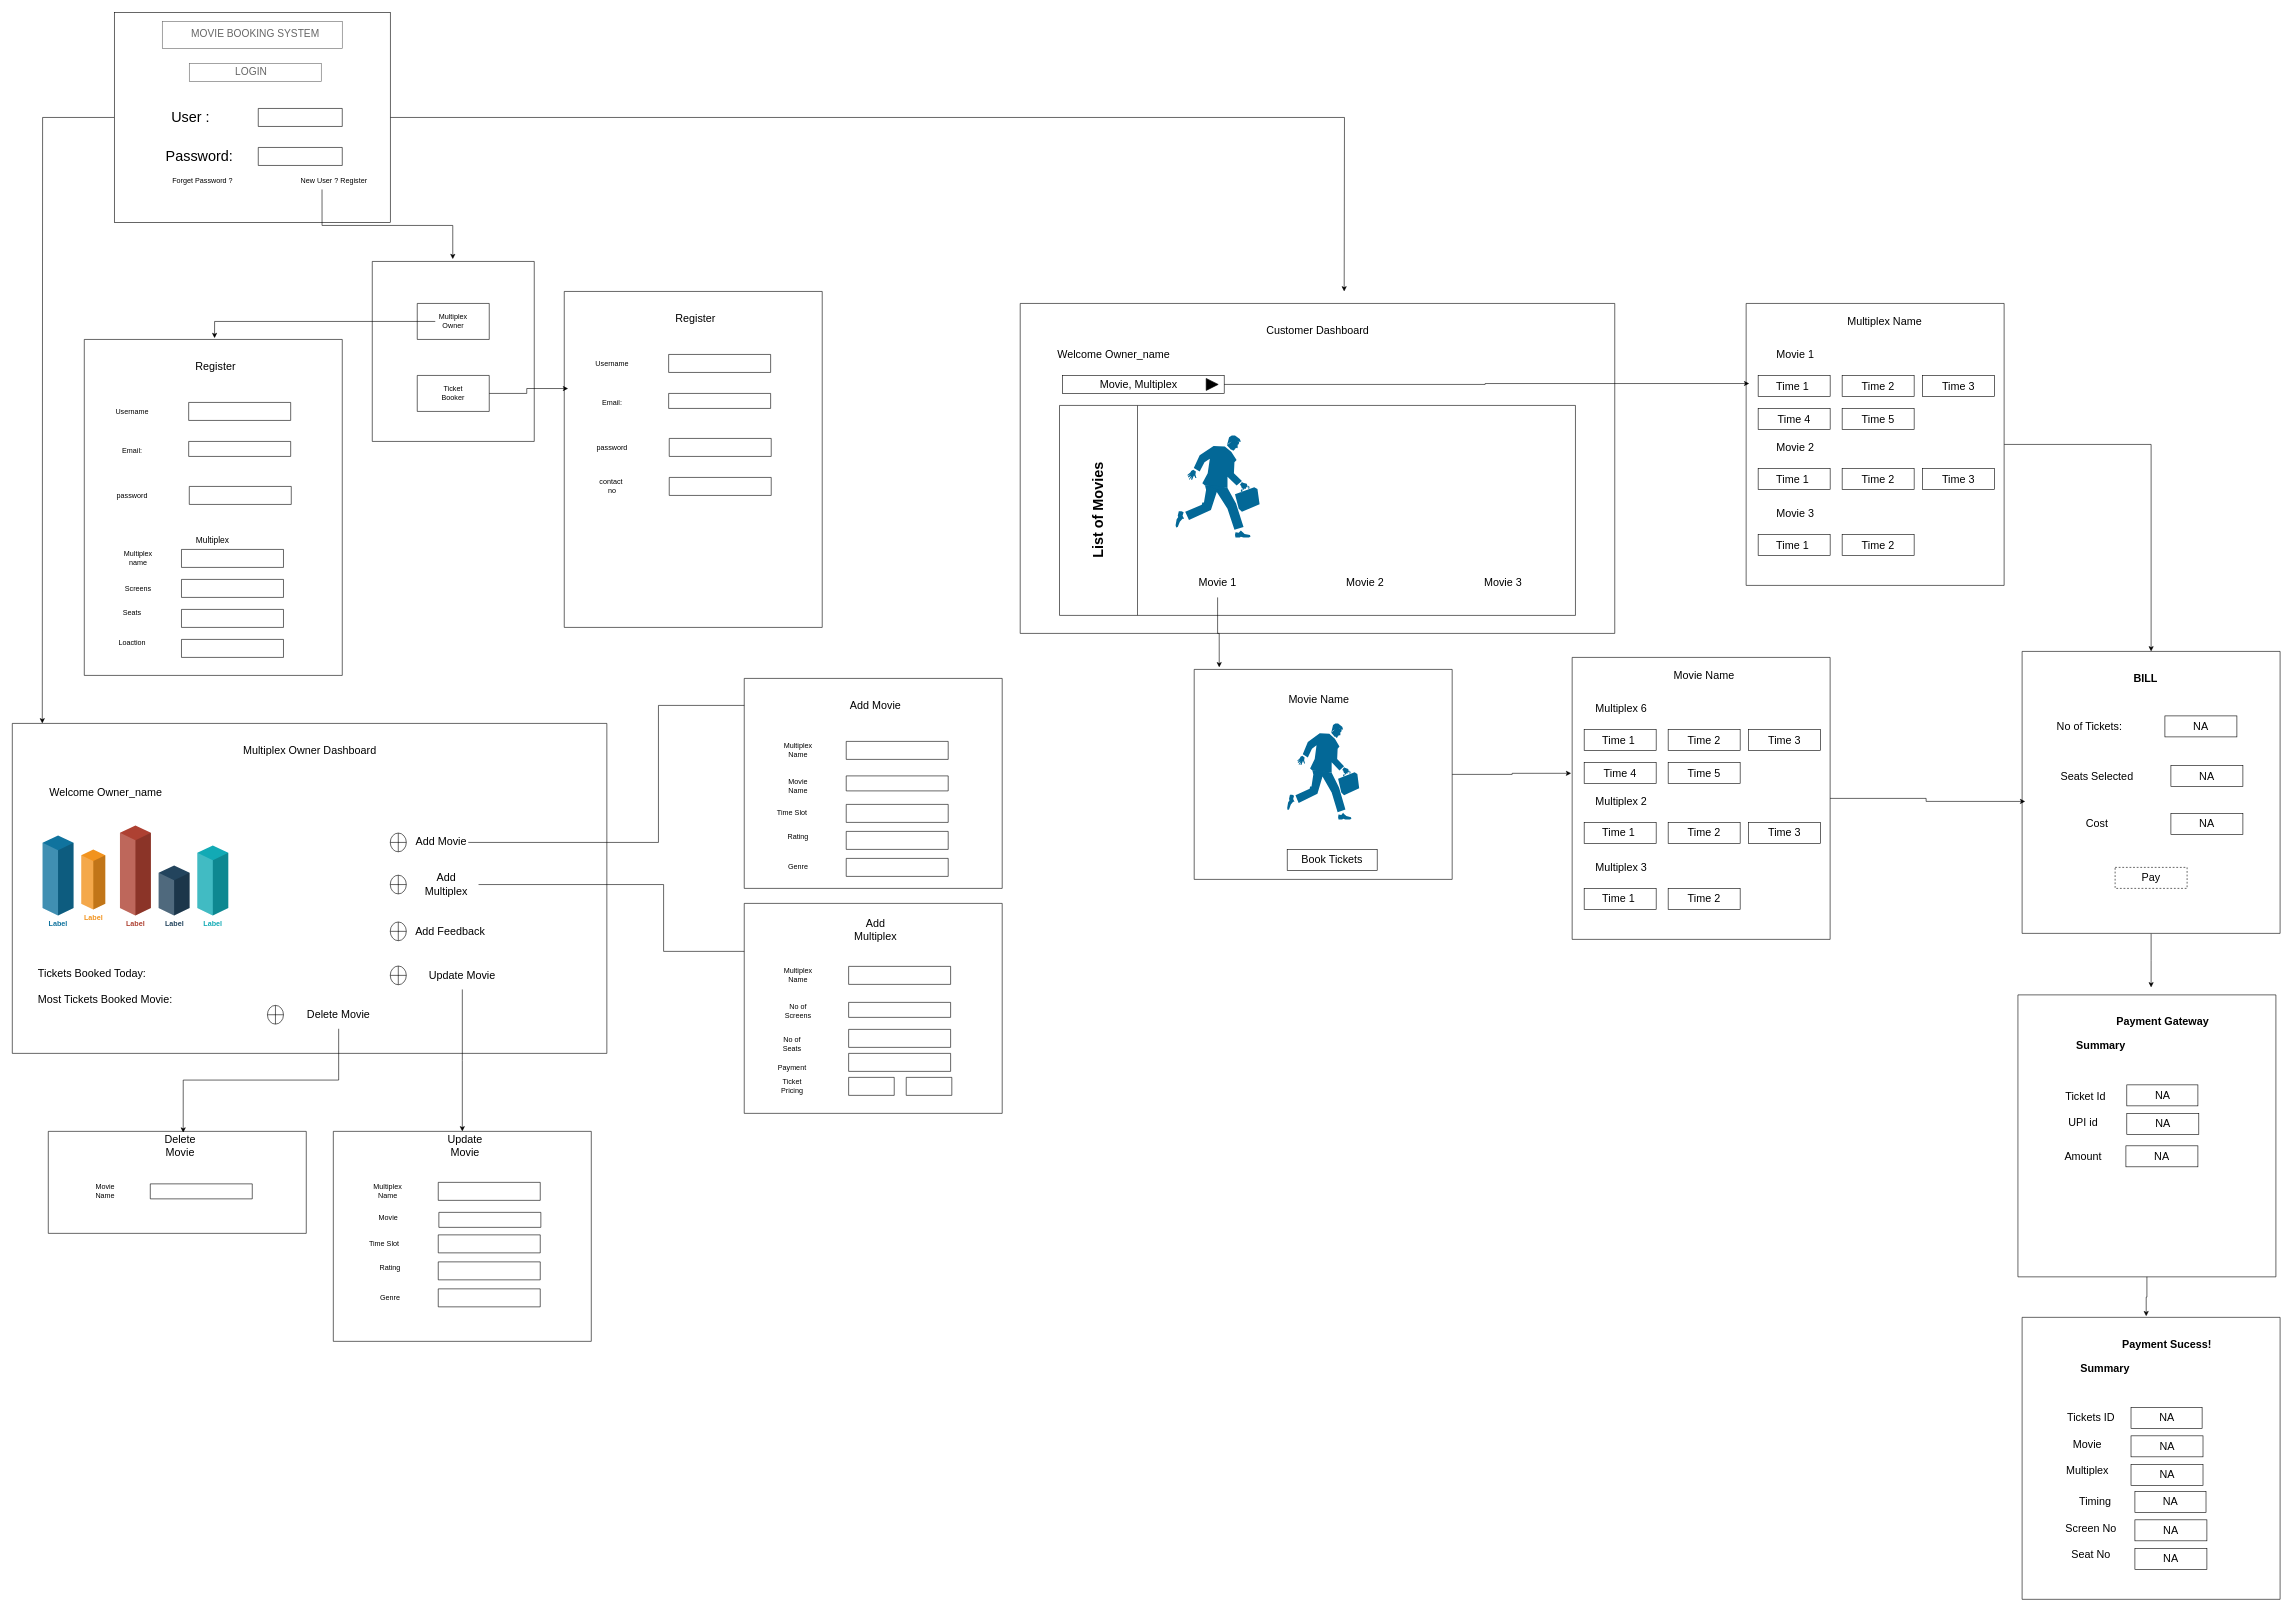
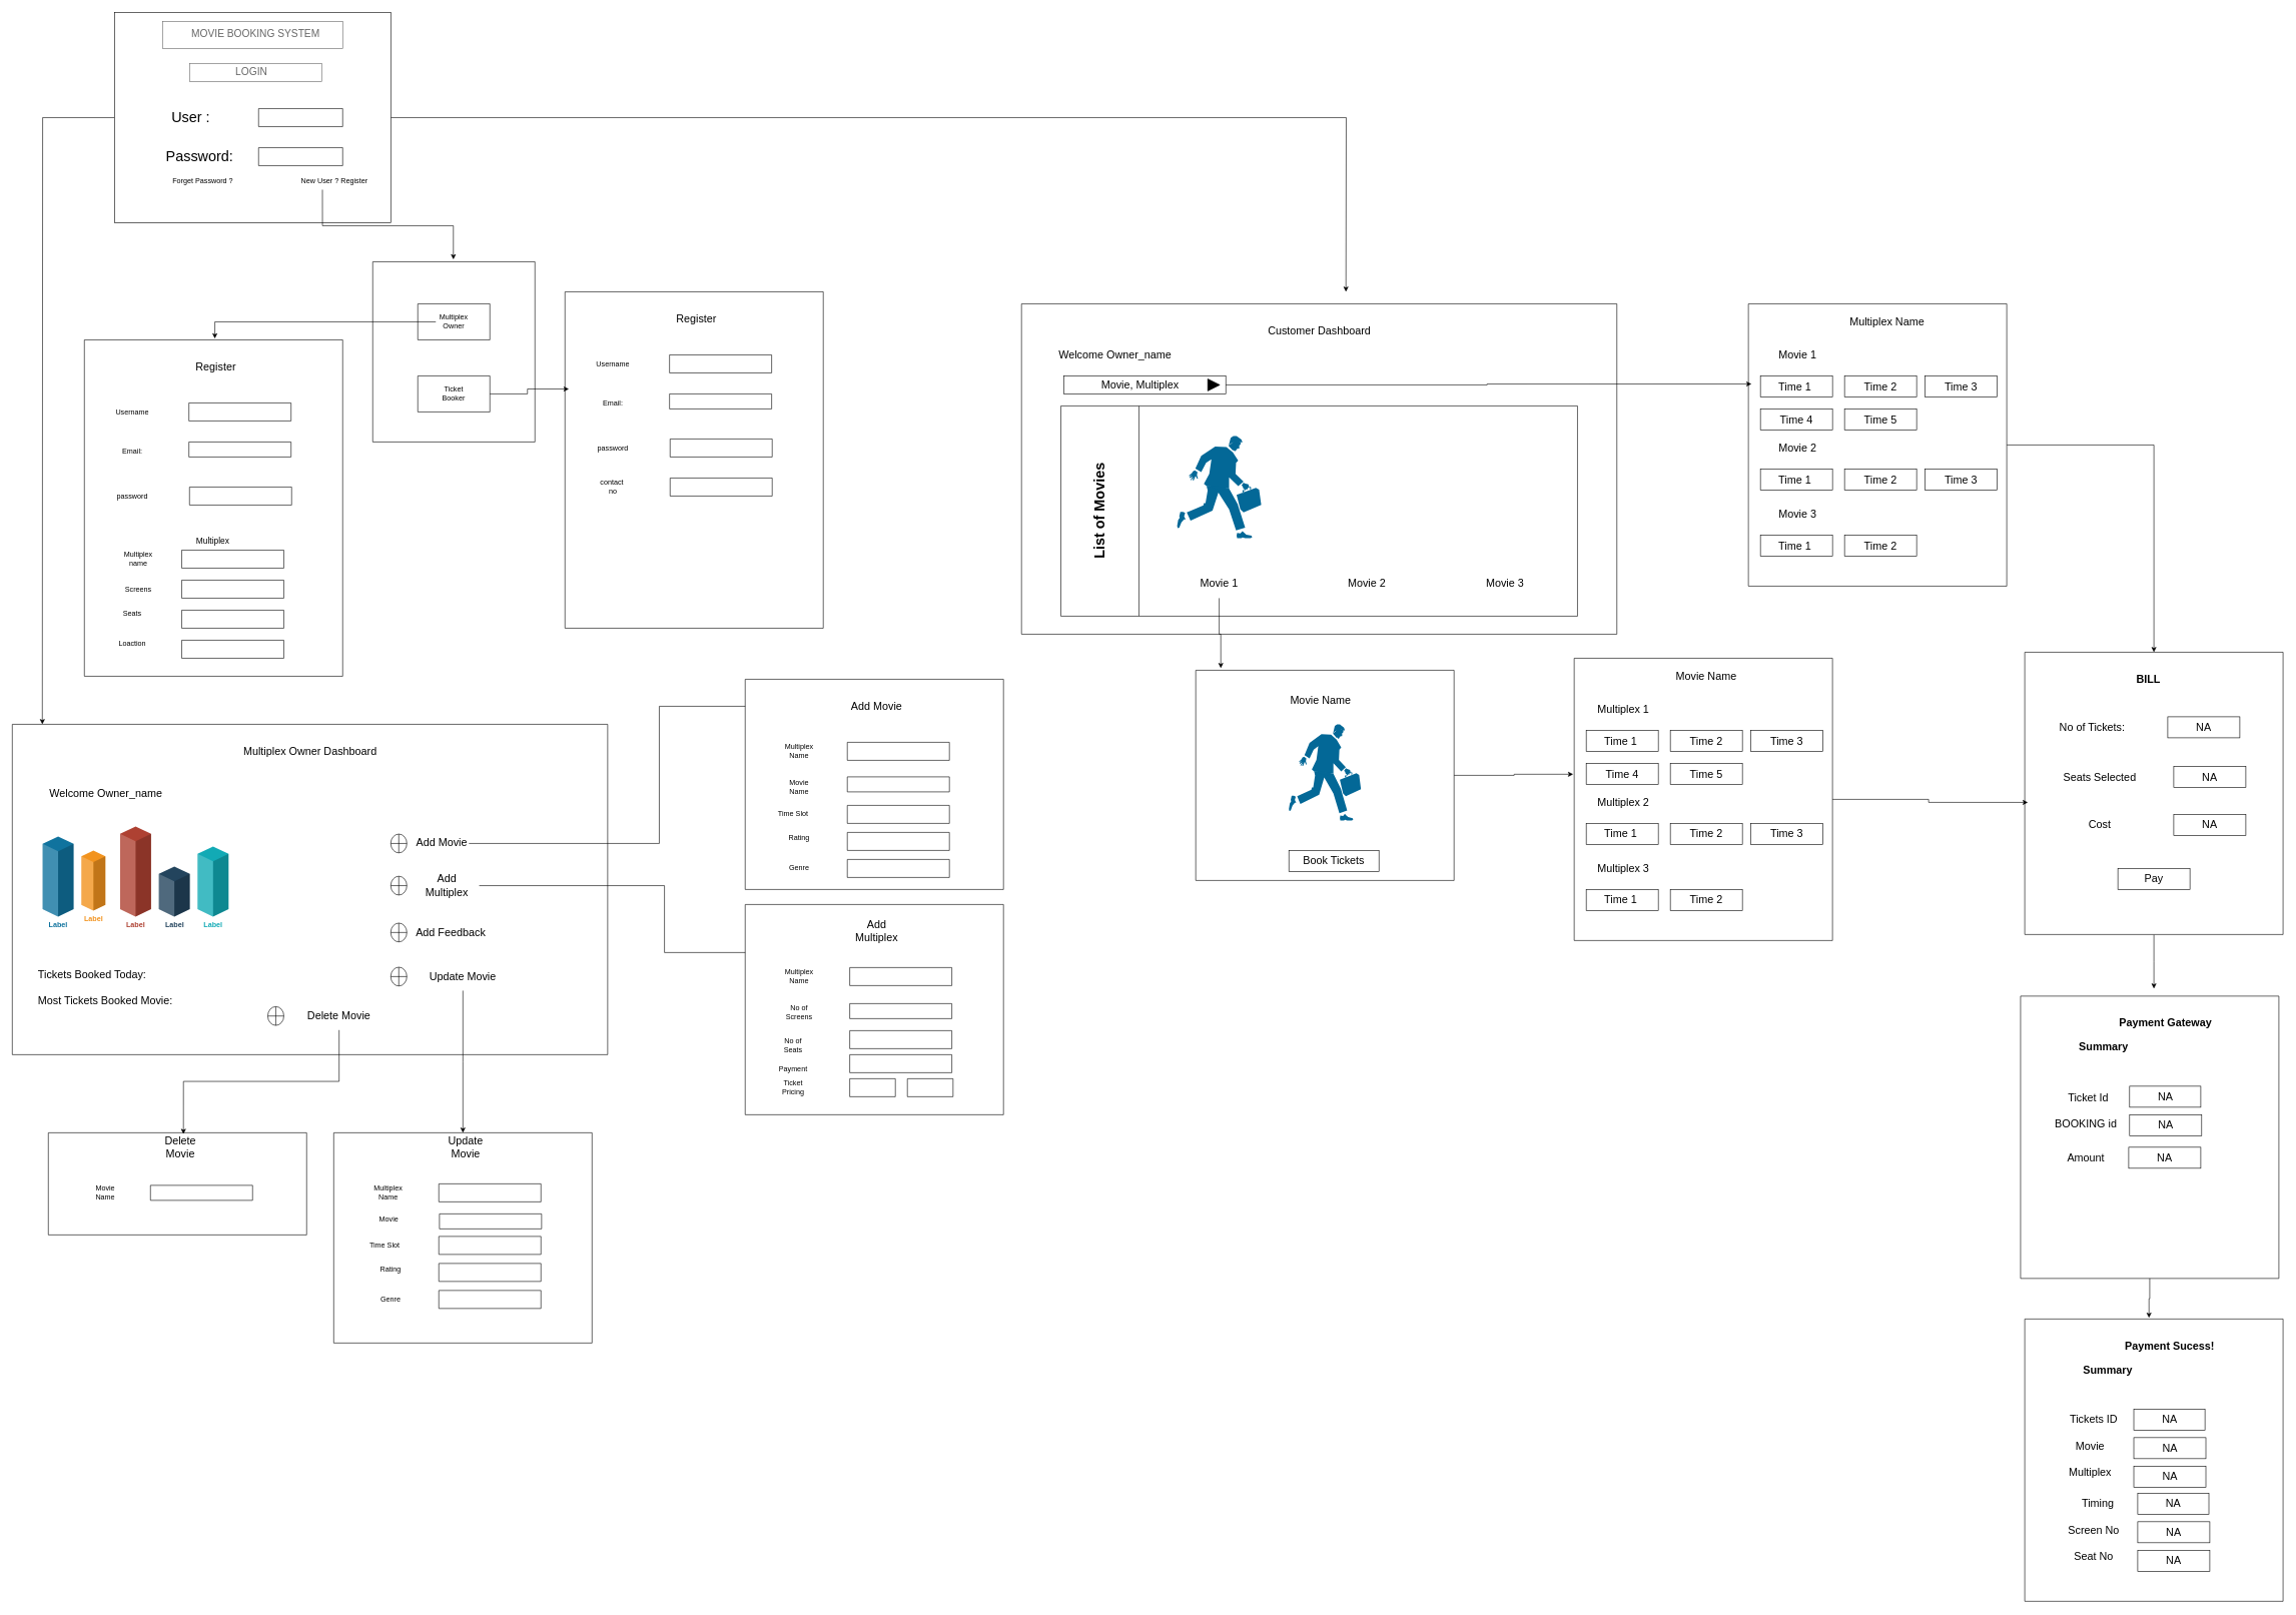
- <mxCell id="105" value="&lt;font style=&quot;font-size: 18px;&quot;&gt;Multiplex 6&lt;/font&gt;" style="text;strokeColor=none;align=center;fillColor=none;html=1;verticalAlign=middle;whiteSpace=wrap;rounded=0;" parent="1" vertex="1"><mxGeometry x="2644" y="1165" width="116" height="30" as="geometry" /></mxCell>
+ <mxCell id="105" value="&lt;font style=&quot;font-size: 18px;&quot;&gt;Multiplex 1&lt;/font&gt;" style="text;strokeColor=none;align=center;fillColor=none;html=1;verticalAlign=middle;whiteSpace=wrap;rounded=0;" parent="1" vertex="1"><mxGeometry x="2644" y="1165" width="116" height="30" as="geometry" /></mxCell>
- <mxCell id="143" value="&lt;span style=&quot;font-size: 18px;&quot;&gt;Pay&lt;/span&gt;" style="rounded=0;whiteSpace=wrap;html=1;dashed=1;" parent="1" vertex="1"><mxGeometry x="3525" y="1445" width="120" height="35" as="geometry" /></mxCell>
+ <mxCell id="143" value="&lt;span style=&quot;font-size: 18px;&quot;&gt;Pay&lt;/span&gt;" style="rounded=0;whiteSpace=wrap;html=1;" parent="1" vertex="1"><mxGeometry x="3525" y="1445" width="120" height="35" as="geometry" /></mxCell>
- <mxCell id="193" value="&lt;span style=&quot;font-size: 18px;&quot;&gt;UPI id&lt;/span&gt;" style="text;strokeColor=none;align=center;fillColor=none;html=1;verticalAlign=middle;whiteSpace=wrap;rounded=0;" vertex="1" parent="1"><mxGeometry x="3398.5" y="1855" width="146" height="30" as="geometry" /></mxCell>
+ <mxCell id="193" value="&lt;span style=&quot;font-size: 18px;&quot;&gt;BOOKING id&lt;/span&gt;" style="text;strokeColor=none;align=center;fillColor=none;html=1;verticalAlign=middle;whiteSpace=wrap;rounded=0;" vertex="1" parent="1"><mxGeometry x="3398.5" y="1855" width="146" height="30" as="geometry" /></mxCell>
